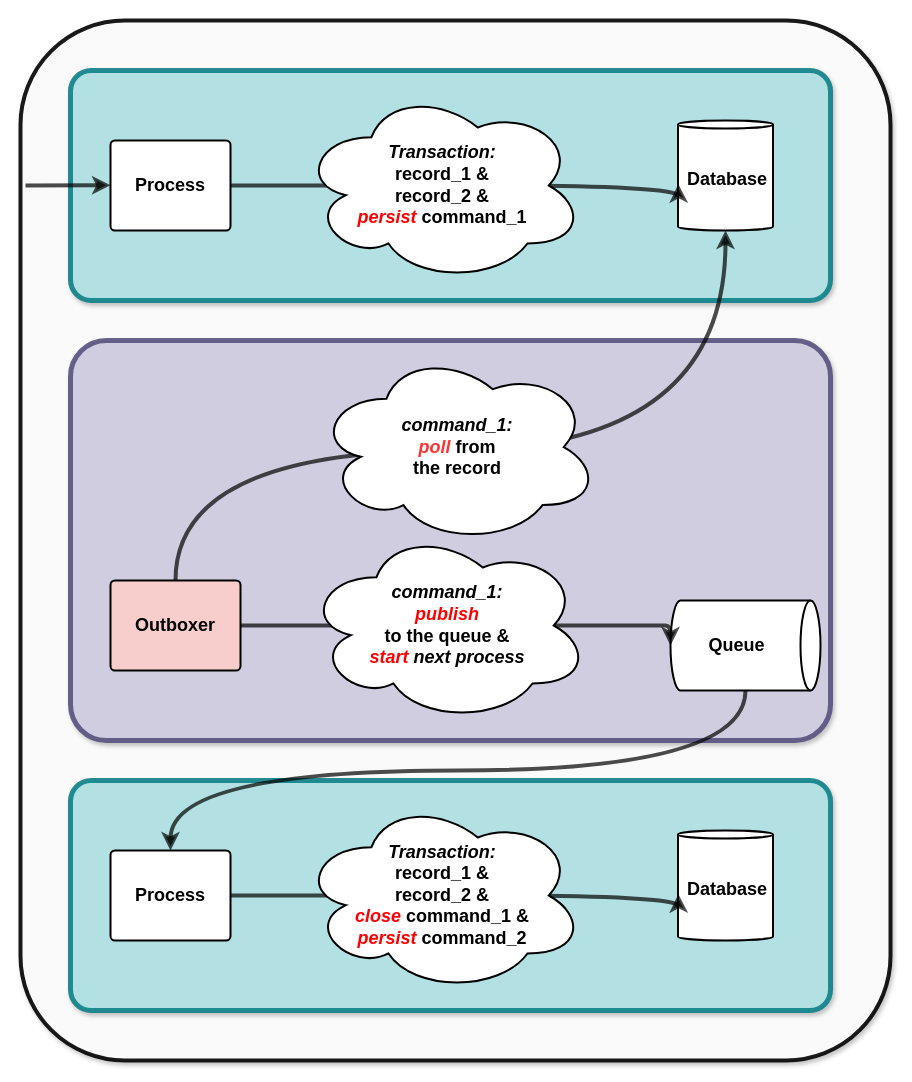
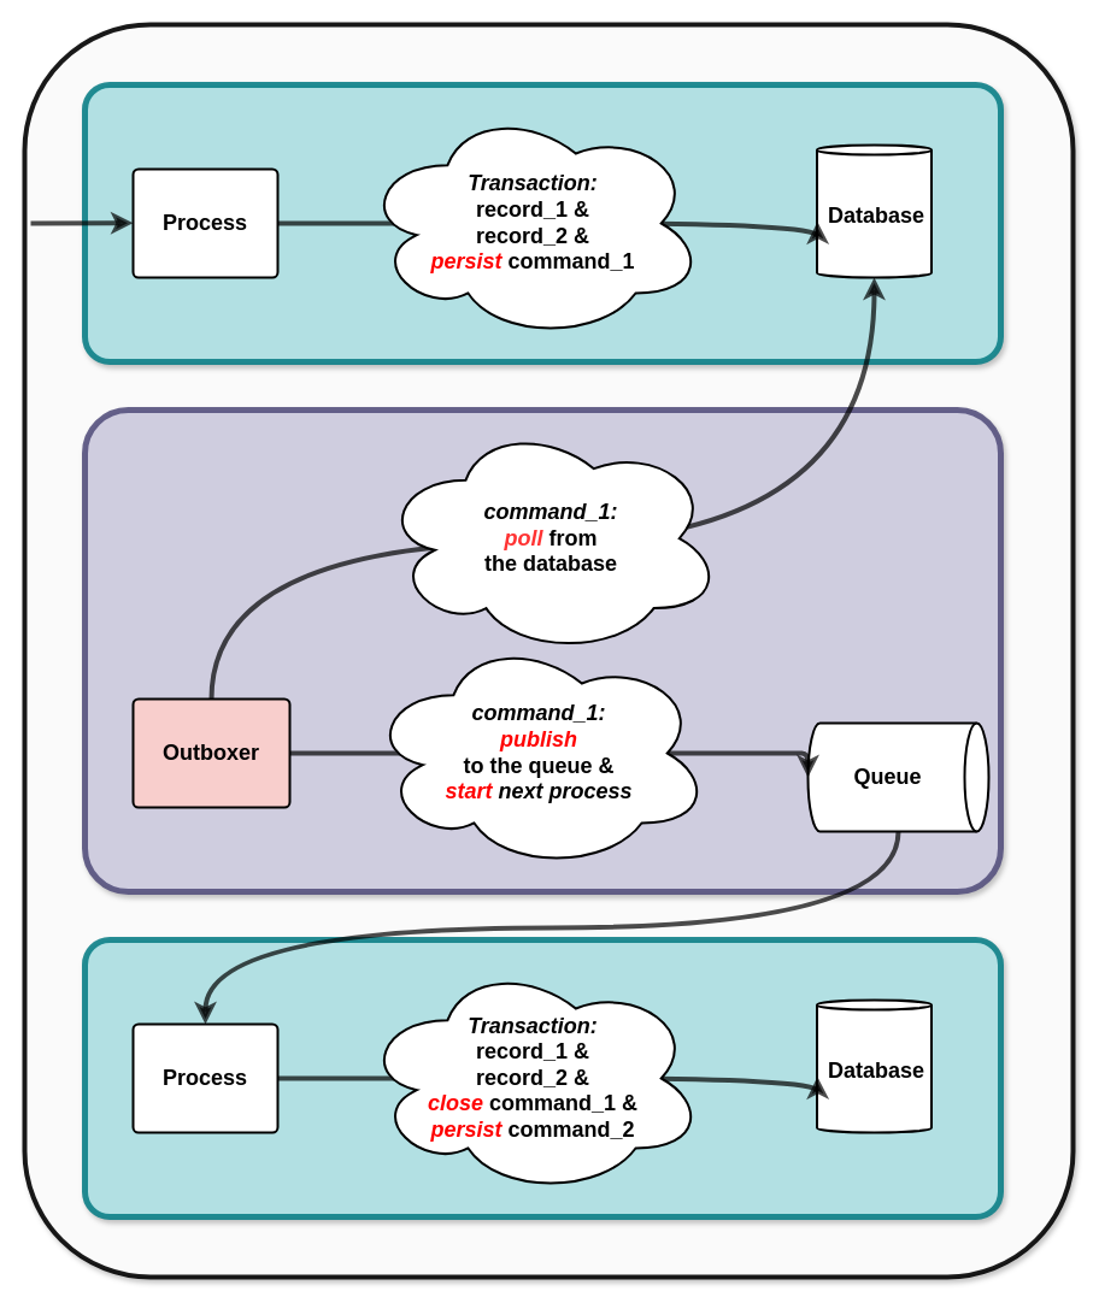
- <mxCell id="24" value="&lt;i&gt;command_1:&lt;/i&gt;&lt;br&gt;&lt;i&gt;&lt;font color=&quot;#ff3333&quot;&gt;poll&lt;/font&gt;&lt;/i&gt;&amp;nbsp;from &lt;br&gt;the record" style="html=1;overflow=block;blockSpacing=1;whiteSpace=wrap;ellipse;shape=cloud;fontSize=18;spacing=9;strokeColor=#000000;strokeOpacity=100;fillOpacity=100;rounded=1;absoluteArcSize=1;arcSize=9;fillColor=#FFFFFF;strokeWidth=2;lucidId=YW3KfiS4kU.2;movable=1;resizable=1;rotatable=1;deletable=1;editable=1;locked=0;connectable=1;align=center;verticalAlign=middle;fontFamily=Helvetica;fontColor=#000000;fontStyle=1;" parent="1" vertex="1"><mxGeometry x="315" y="350" width="283.75" height="193.24" as="geometry" /></mxCell>
+ <mxCell id="24" value="&lt;i&gt;command_1:&lt;/i&gt;&lt;br&gt;&lt;i&gt;&lt;font color=&quot;#ff3333&quot;&gt;poll&lt;/font&gt;&lt;/i&gt;&amp;nbsp;from &lt;br&gt;the database" style="html=1;overflow=block;blockSpacing=1;whiteSpace=wrap;ellipse;shape=cloud;fontSize=18;spacing=9;strokeColor=#000000;strokeOpacity=100;fillOpacity=100;rounded=1;absoluteArcSize=1;arcSize=9;fillColor=#FFFFFF;strokeWidth=2;lucidId=YW3KfiS4kU.2;movable=1;resizable=1;rotatable=1;deletable=1;editable=1;locked=0;connectable=1;align=center;verticalAlign=middle;fontFamily=Helvetica;fontColor=#000000;fontStyle=1;" parent="1" vertex="1"><mxGeometry x="315" y="350" width="283.75" height="193.24" as="geometry" /></mxCell>
